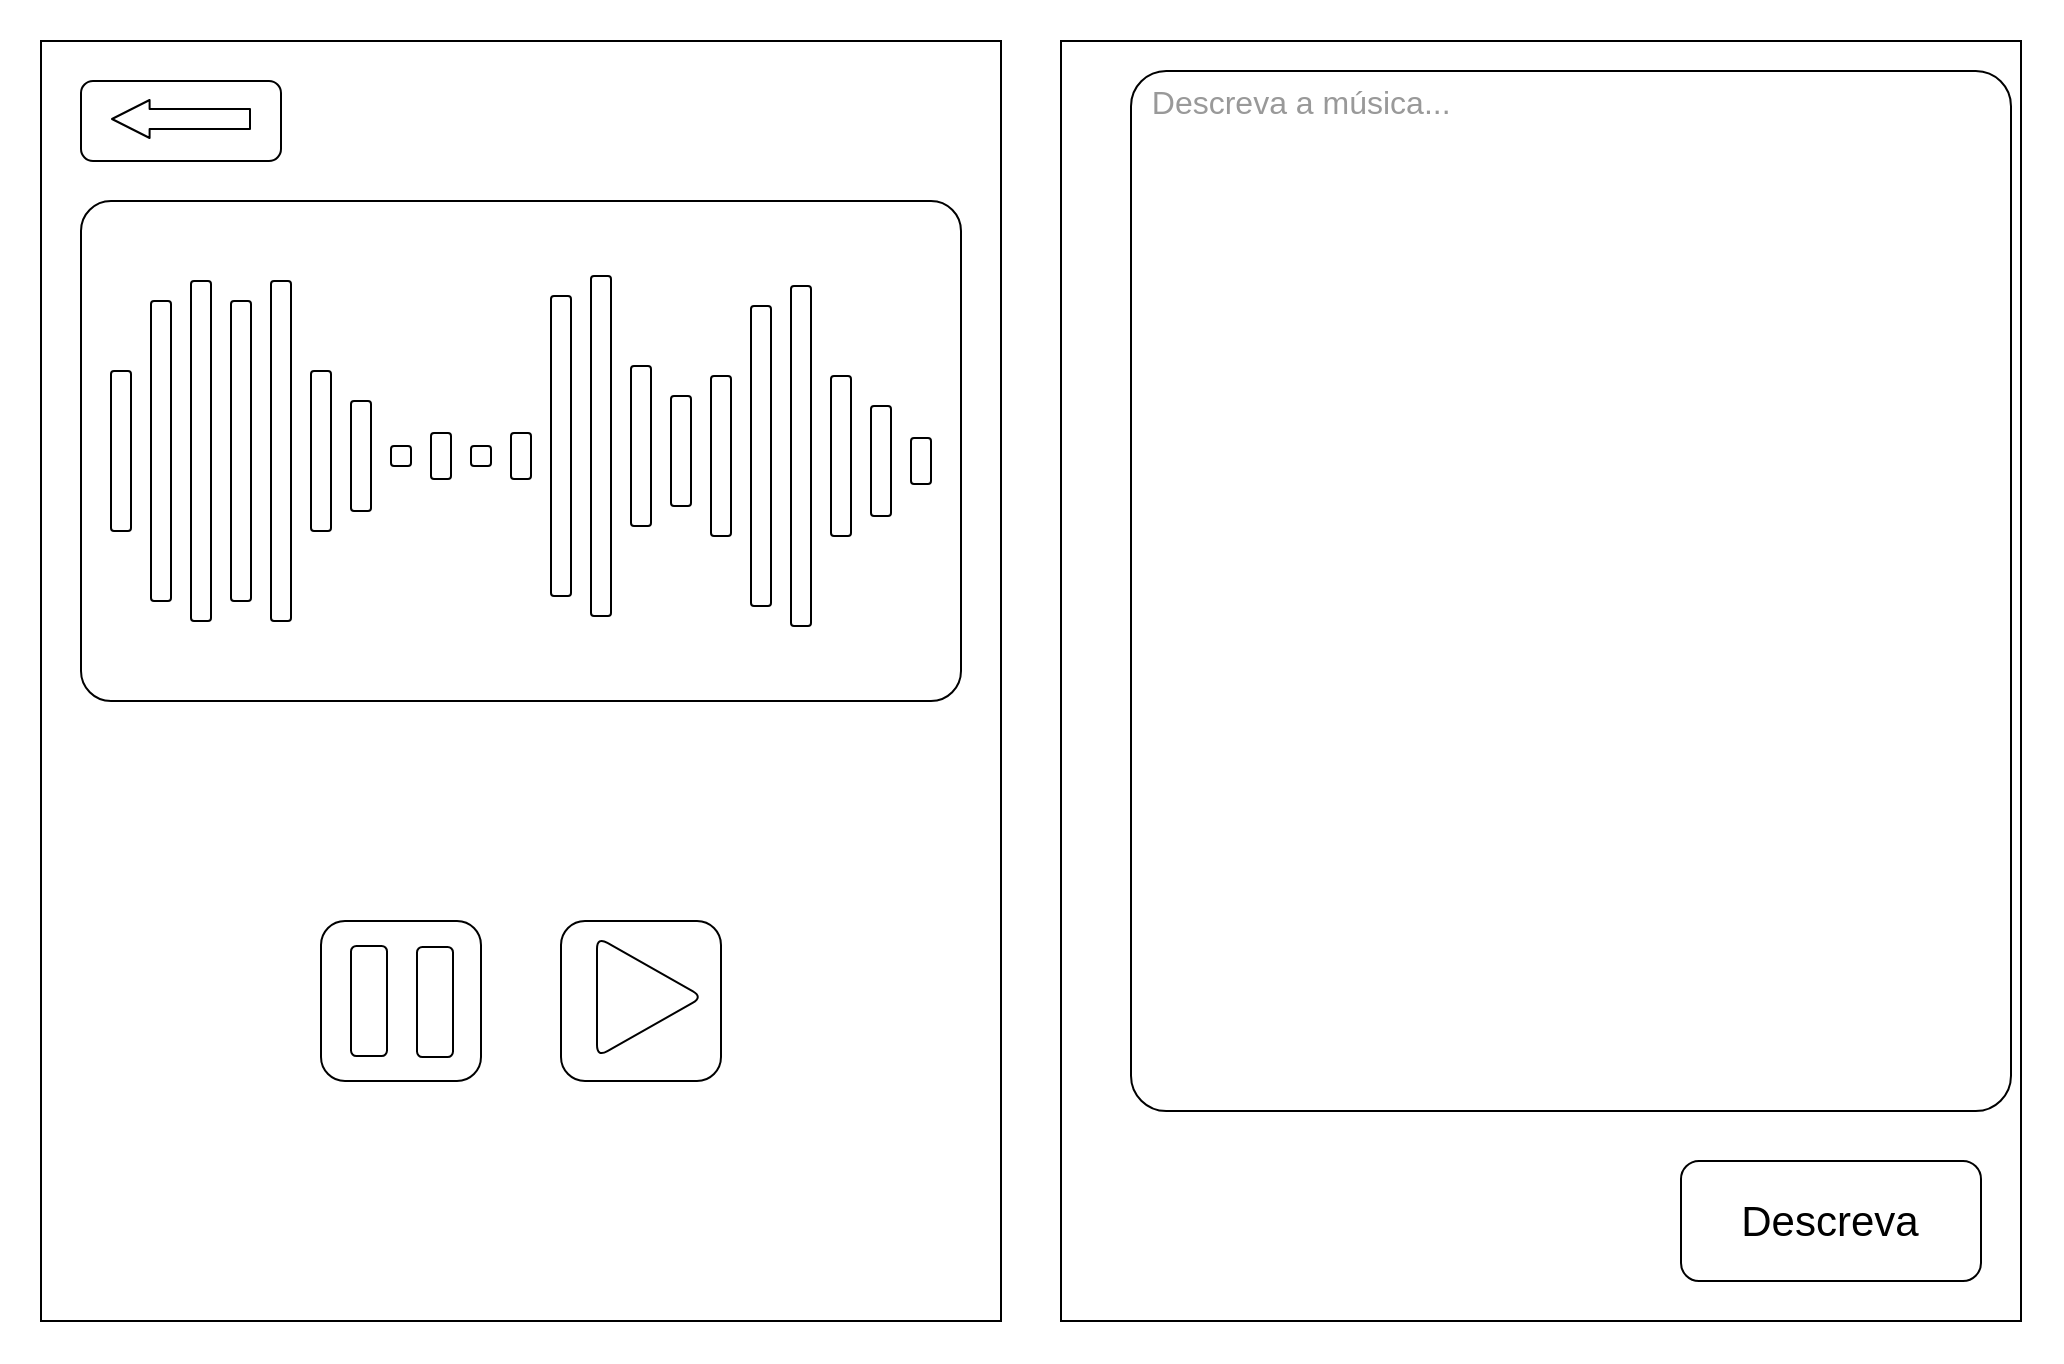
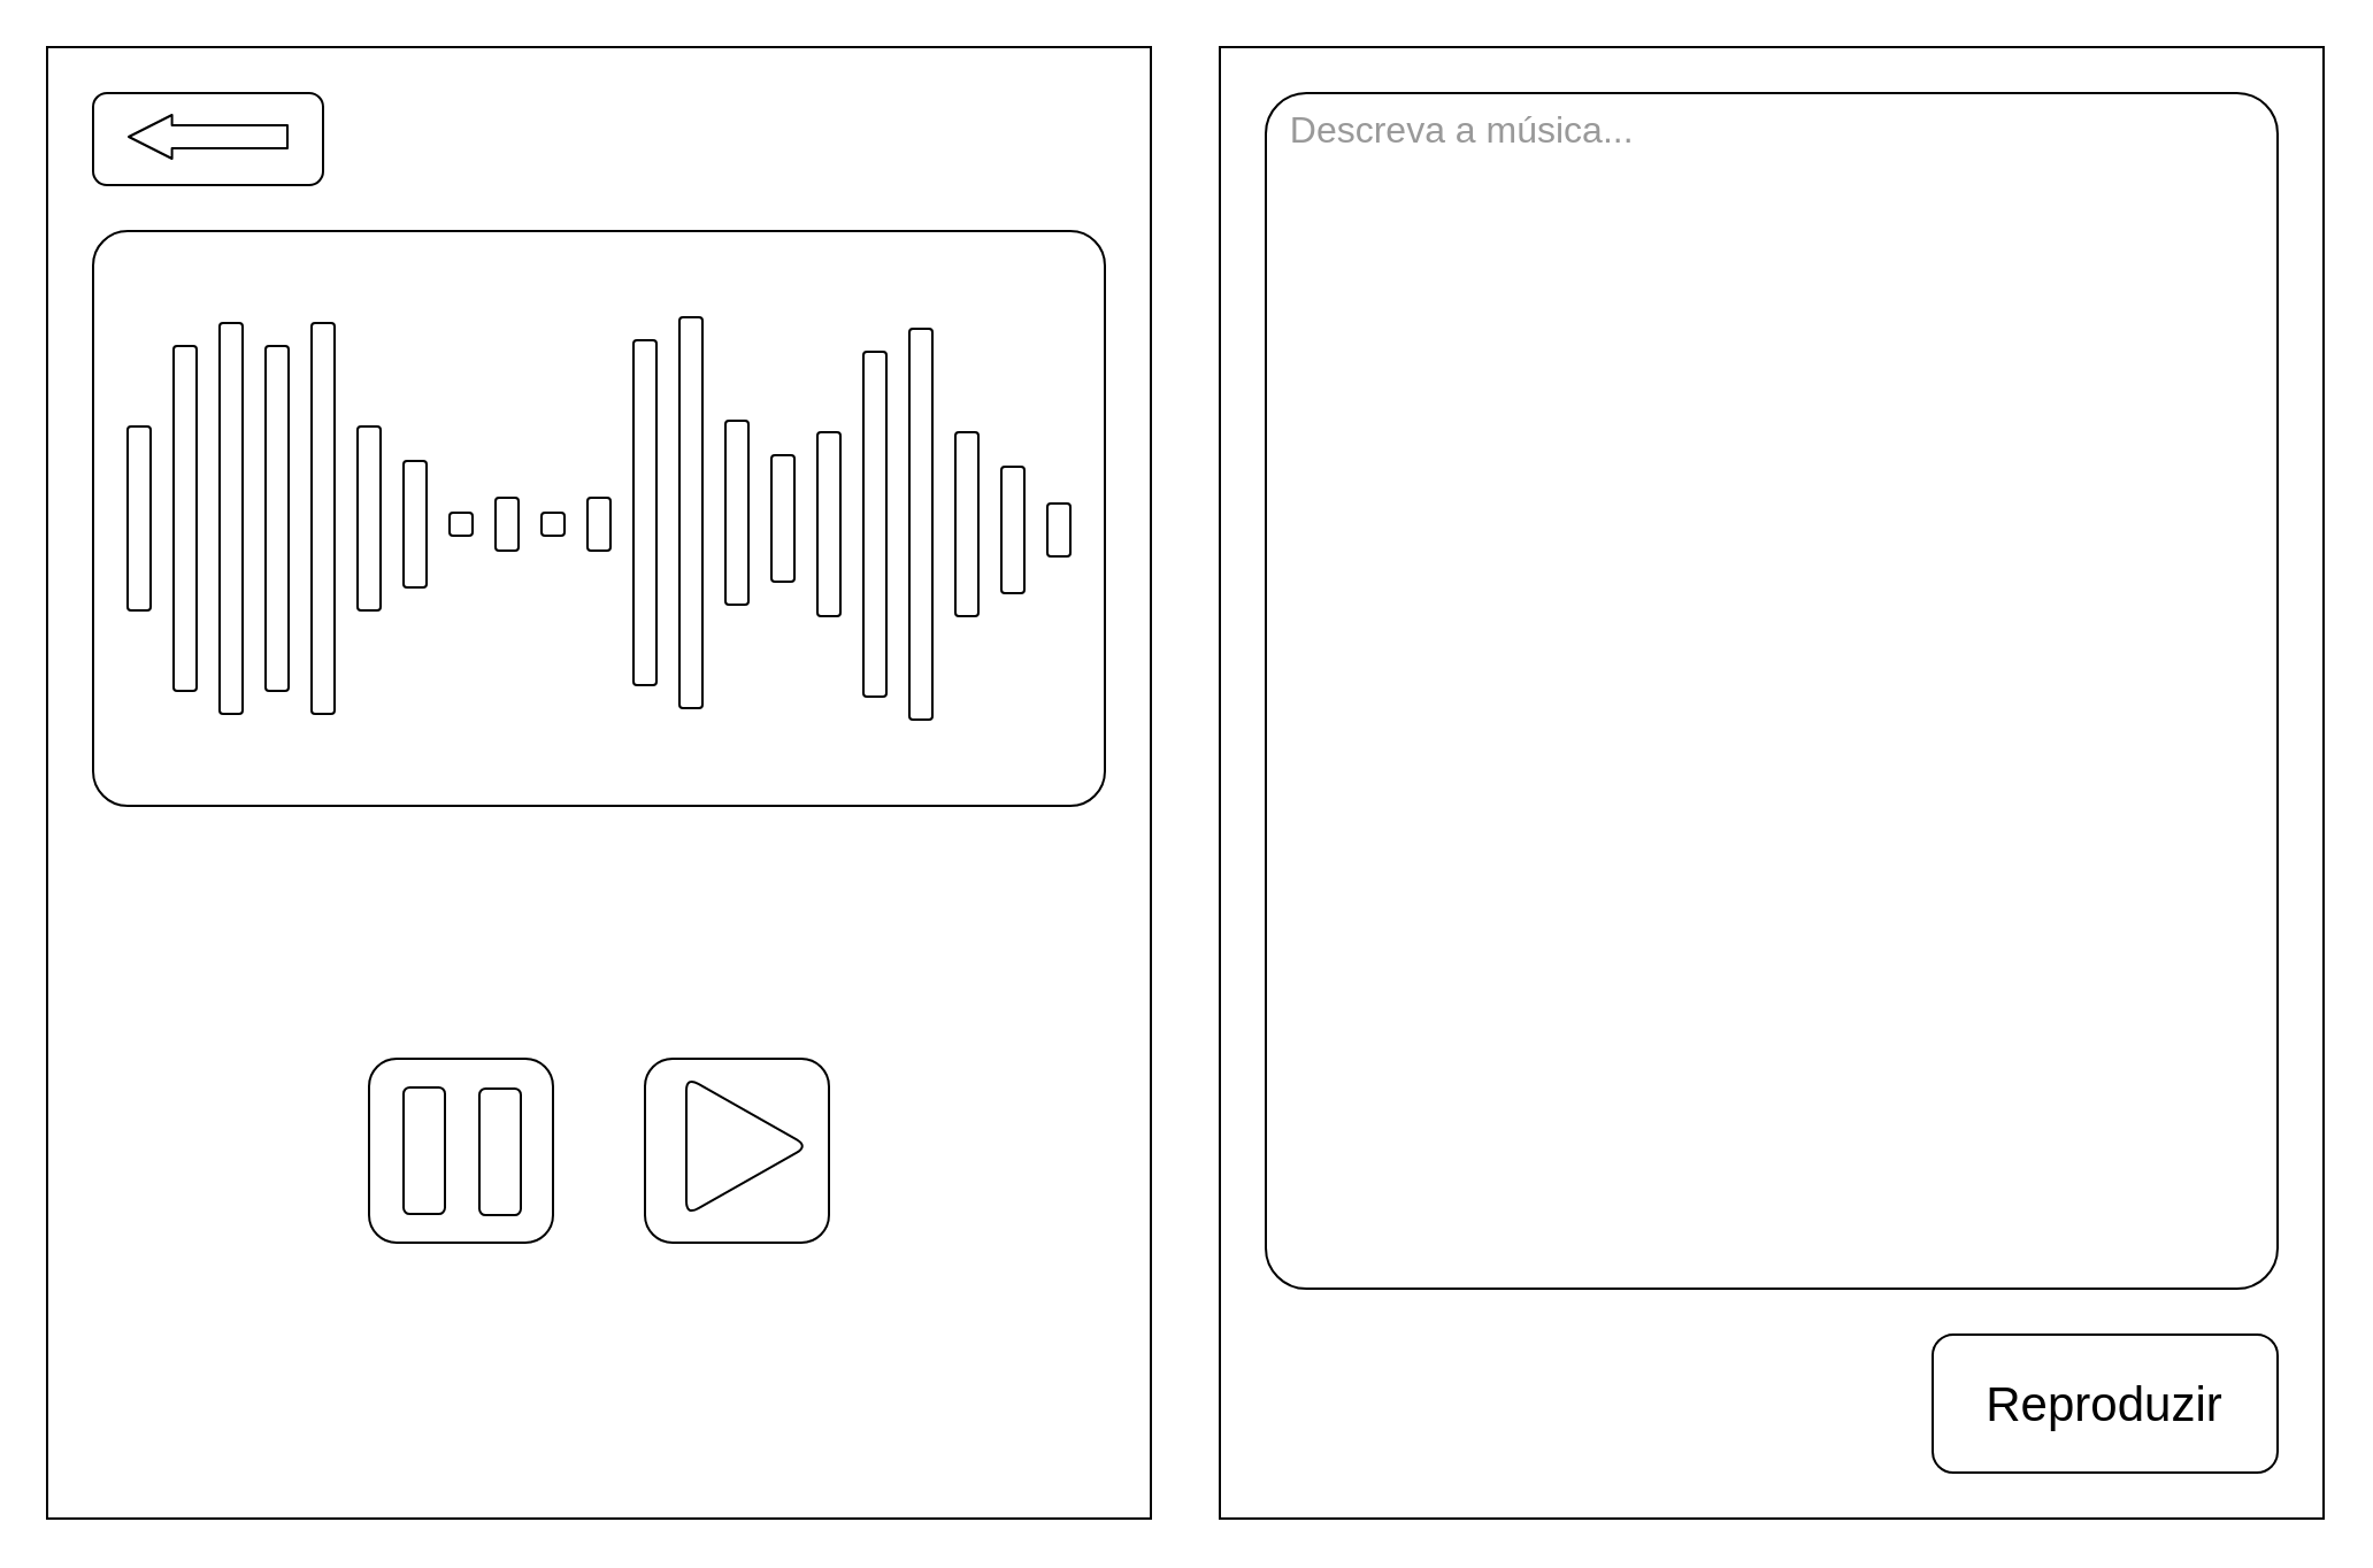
- <mxCell id="33" value="&lt;font style=&quot;font-size: 16px&quot;&gt;&amp;nbsp; &lt;font color=&quot;#999999&quot; style=&quot;font-size: 16px&quot;&gt;Descreva a música...&lt;/font&gt;&lt;/font&gt;" style="rounded=1;whiteSpace=wrap;html=1;arcSize=4;align=left;horizontal=1;verticalAlign=top;" parent="1" vertex="1"><mxGeometry x="565" y="35" width="440" height="520" as="geometry" /></mxCell>
+ <mxCell id="33" value="&lt;font style=&quot;font-size: 16px&quot;&gt;&amp;nbsp; &lt;font color=&quot;#999999&quot; style=&quot;font-size: 16px&quot;&gt;Descreva a música...&lt;/font&gt;&lt;/font&gt;" style="rounded=1;whiteSpace=wrap;html=1;arcSize=4;align=left;horizontal=1;verticalAlign=top;" parent="1" vertex="1"><mxGeometry x="550" y="40" width="440" height="520" as="geometry" /></mxCell>
- <mxCell id="34" value="&lt;font style=&quot;font-size: 21px&quot;&gt;Descreva&lt;/font&gt;" style="rounded=1;whiteSpace=wrap;html=1;" parent="1" vertex="1"><mxGeometry x="840" y="580" width="150" height="60" as="geometry" /></mxCell>
+ <mxCell id="34" value="&lt;font style=&quot;font-size: 21px&quot;&gt;Reproduzir&lt;/font&gt;" style="rounded=1;whiteSpace=wrap;html=1;" parent="1" vertex="1"><mxGeometry x="840" y="580" width="150" height="60" as="geometry" /></mxCell>
